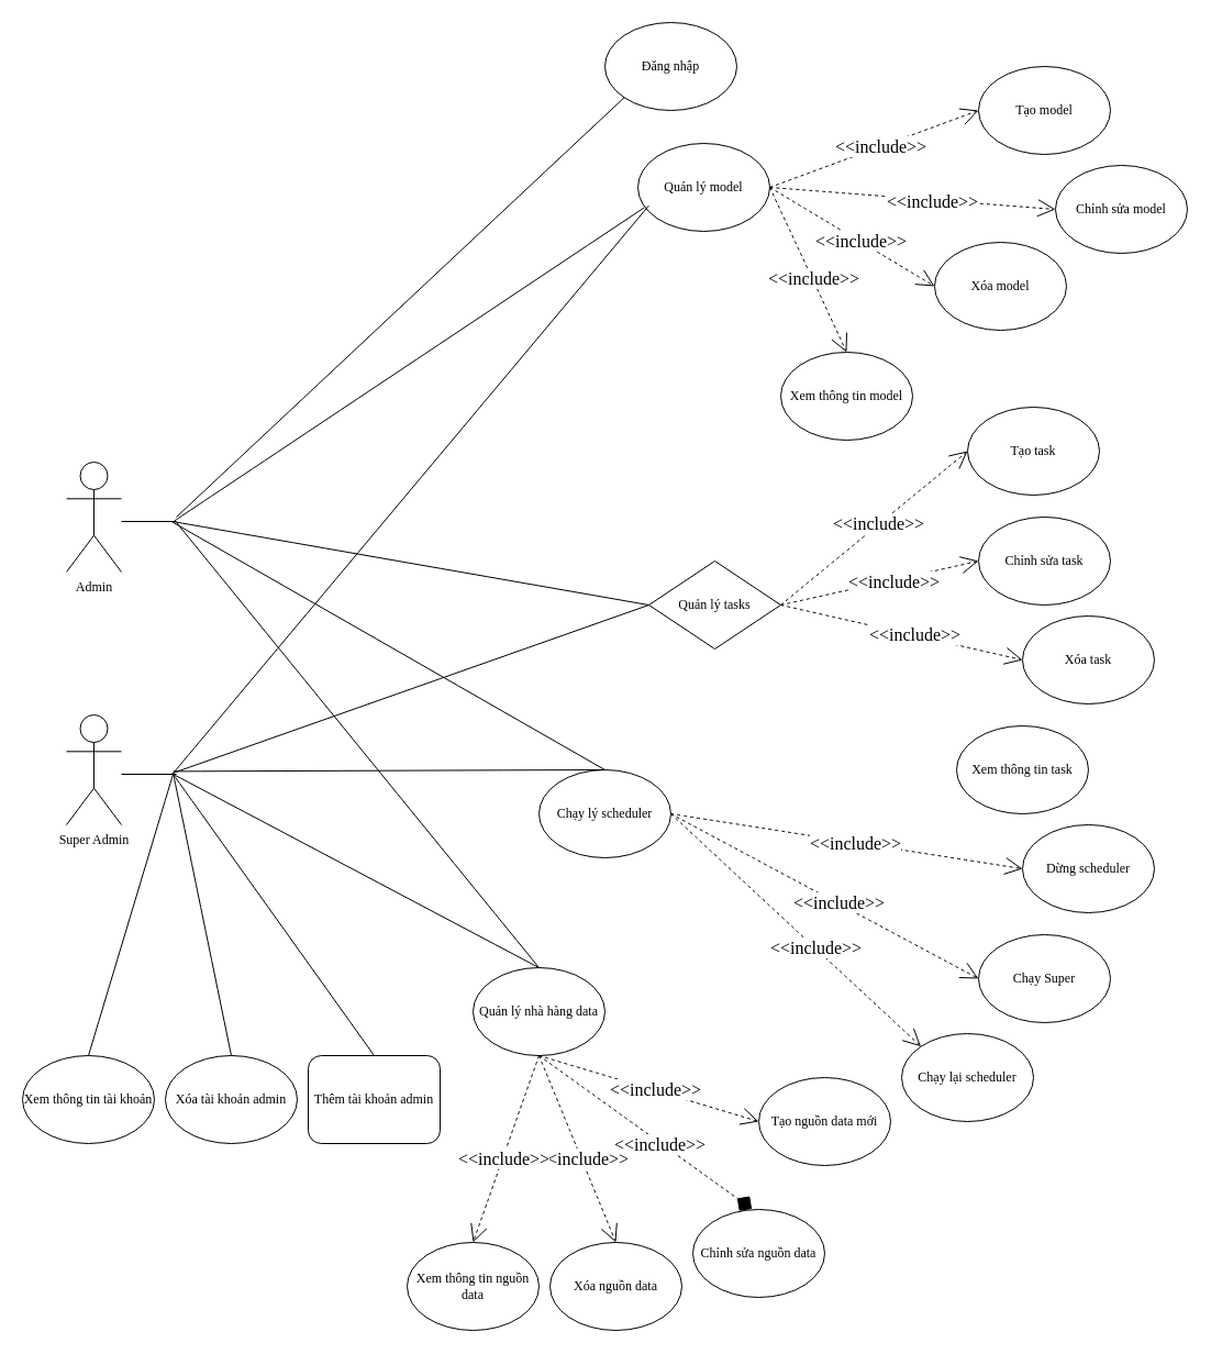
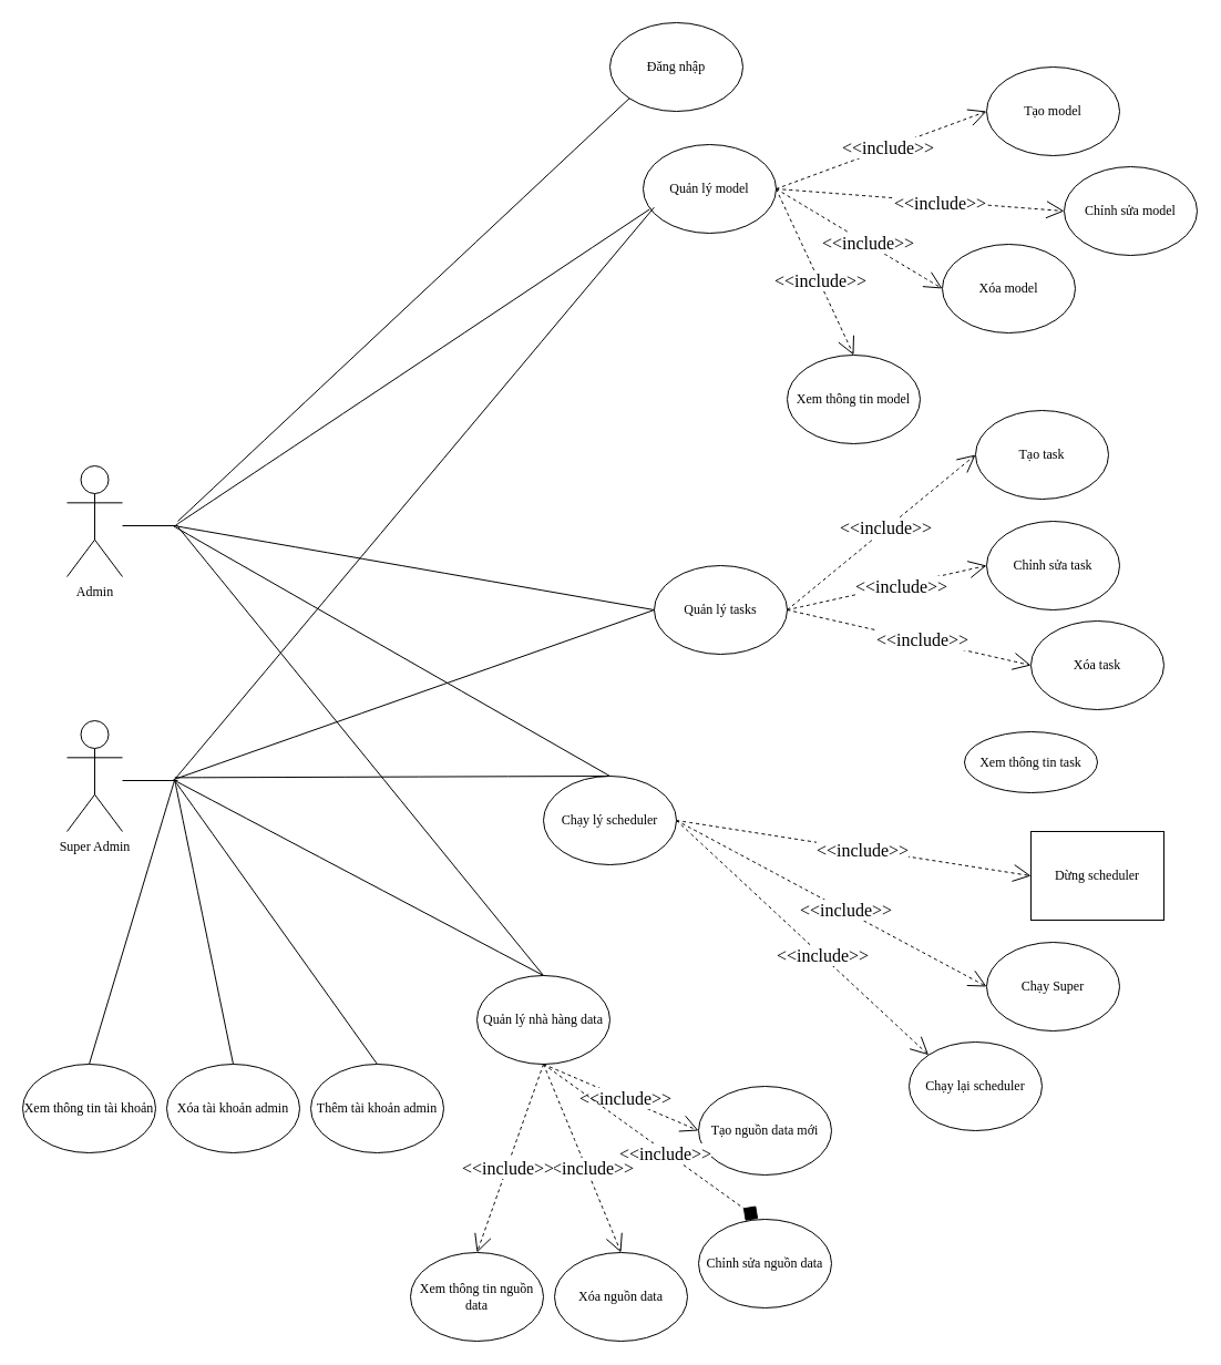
- <mxCell id="20" value="Quản lý tasks" style="rhombus;whiteSpace=wrap;html=1;fontFamily=Architects Daughter;fontSource=https%3A%2F%2Ffonts.googleapis.com%2Fcss%3Ffamily%3DArchitects%2BDaughter;" parent="1" vertex="1"><mxGeometry x="590" y="510" width="120" height="80" as="geometry" /></mxCell>
+ <mxCell id="20" value="Quản lý tasks" style="ellipse;whiteSpace=wrap;html=1;fontFamily=Architects Daughter;fontSource=https%3A%2F%2Ffonts.googleapis.com%2Fcss%3Ffamily%3DArchitects%2BDaughter;" parent="1" vertex="1"><mxGeometry x="590" y="510" width="120" height="80" as="geometry" /></mxCell>
- <mxCell id="38" value="Xem thông tin task" style="ellipse;whiteSpace=wrap;html=1;fontFamily=Architects Daughter;fontSource=https%3A%2F%2Ffonts.googleapis.com%2Fcss%3Ffamily%3DArchitects%2BDaughter;" parent="1" vertex="1"><mxGeometry x="870" y="660" width="120" height="80" as="geometry" /></mxCell>
+ <mxCell id="38" value="Xem thông tin task" style="ellipse;whiteSpace=wrap;html=1;fontFamily=Architects Daughter;fontSource=https%3A%2F%2Ffonts.googleapis.com%2Fcss%3Ffamily%3DArchitects%2BDaughter;" parent="1" vertex="1"><mxGeometry x="870" y="660" width="120" height="55" as="geometry" /></mxCell>
- <mxCell id="39" value="Dừng scheduler" style="ellipse;whiteSpace=wrap;html=1;fontFamily=Architects Daughter;fontSource=https%3A%2F%2Ffonts.googleapis.com%2Fcss%3Ffamily%3DArchitects%2BDaughter;" parent="1" vertex="1"><mxGeometry x="930" y="750" width="120" height="80" as="geometry" /></mxCell>
+ <mxCell id="39" value="Dừng scheduler" style="whiteSpace=wrap;html=1;fontFamily=Architects Daughter;fontSource=https%3A%2F%2Ffonts.googleapis.com%2Fcss%3Ffamily%3DArchitects%2BDaughter;rounded=0;" parent="1" vertex="1"><mxGeometry x="930" y="750" width="120" height="80" as="geometry" /></mxCell>
- <mxCell id="62" value="Thêm tài khoản admin" style="whiteSpace=wrap;html=1;fontFamily=Architects Daughter;fontSource=https%3A%2F%2Ffonts.googleapis.com%2Fcss%3Ffamily%3DArchitects%2BDaughter;rounded=1;" parent="1" vertex="1"><mxGeometry x="280" y="960" width="120" height="80" as="geometry" /></mxCell>
+ <mxCell id="62" value="Thêm tài khoản admin" style="ellipse;whiteSpace=wrap;html=1;fontFamily=Architects Daughter;fontSource=https%3A%2F%2Ffonts.googleapis.com%2Fcss%3Ffamily%3DArchitects%2BDaughter;" parent="1" vertex="1"><mxGeometry x="280" y="960" width="120" height="80" as="geometry" /></mxCell>
- <mxCell id="42" value="Tạo nguồn data mới" style="ellipse;whiteSpace=wrap;html=1;fontFamily=Architects Daughter;fontSource=https%3A%2F%2Ffonts.googleapis.com%2Fcss%3Ffamily%3DArchitects%2BDaughter;" parent="1" vertex="1"><mxGeometry x="690" y="980" width="120" height="80" as="geometry" /></mxCell>
+ <mxCell id="42" value="Tạo nguồn data mới" style="ellipse;whiteSpace=wrap;html=1;fontFamily=Architects Daughter;fontSource=https%3A%2F%2Ffonts.googleapis.com%2Fcss%3Ffamily%3DArchitects%2BDaughter;" parent="1" vertex="1"><mxGeometry x="630" y="980" width="120" height="80" as="geometry" /></mxCell>
